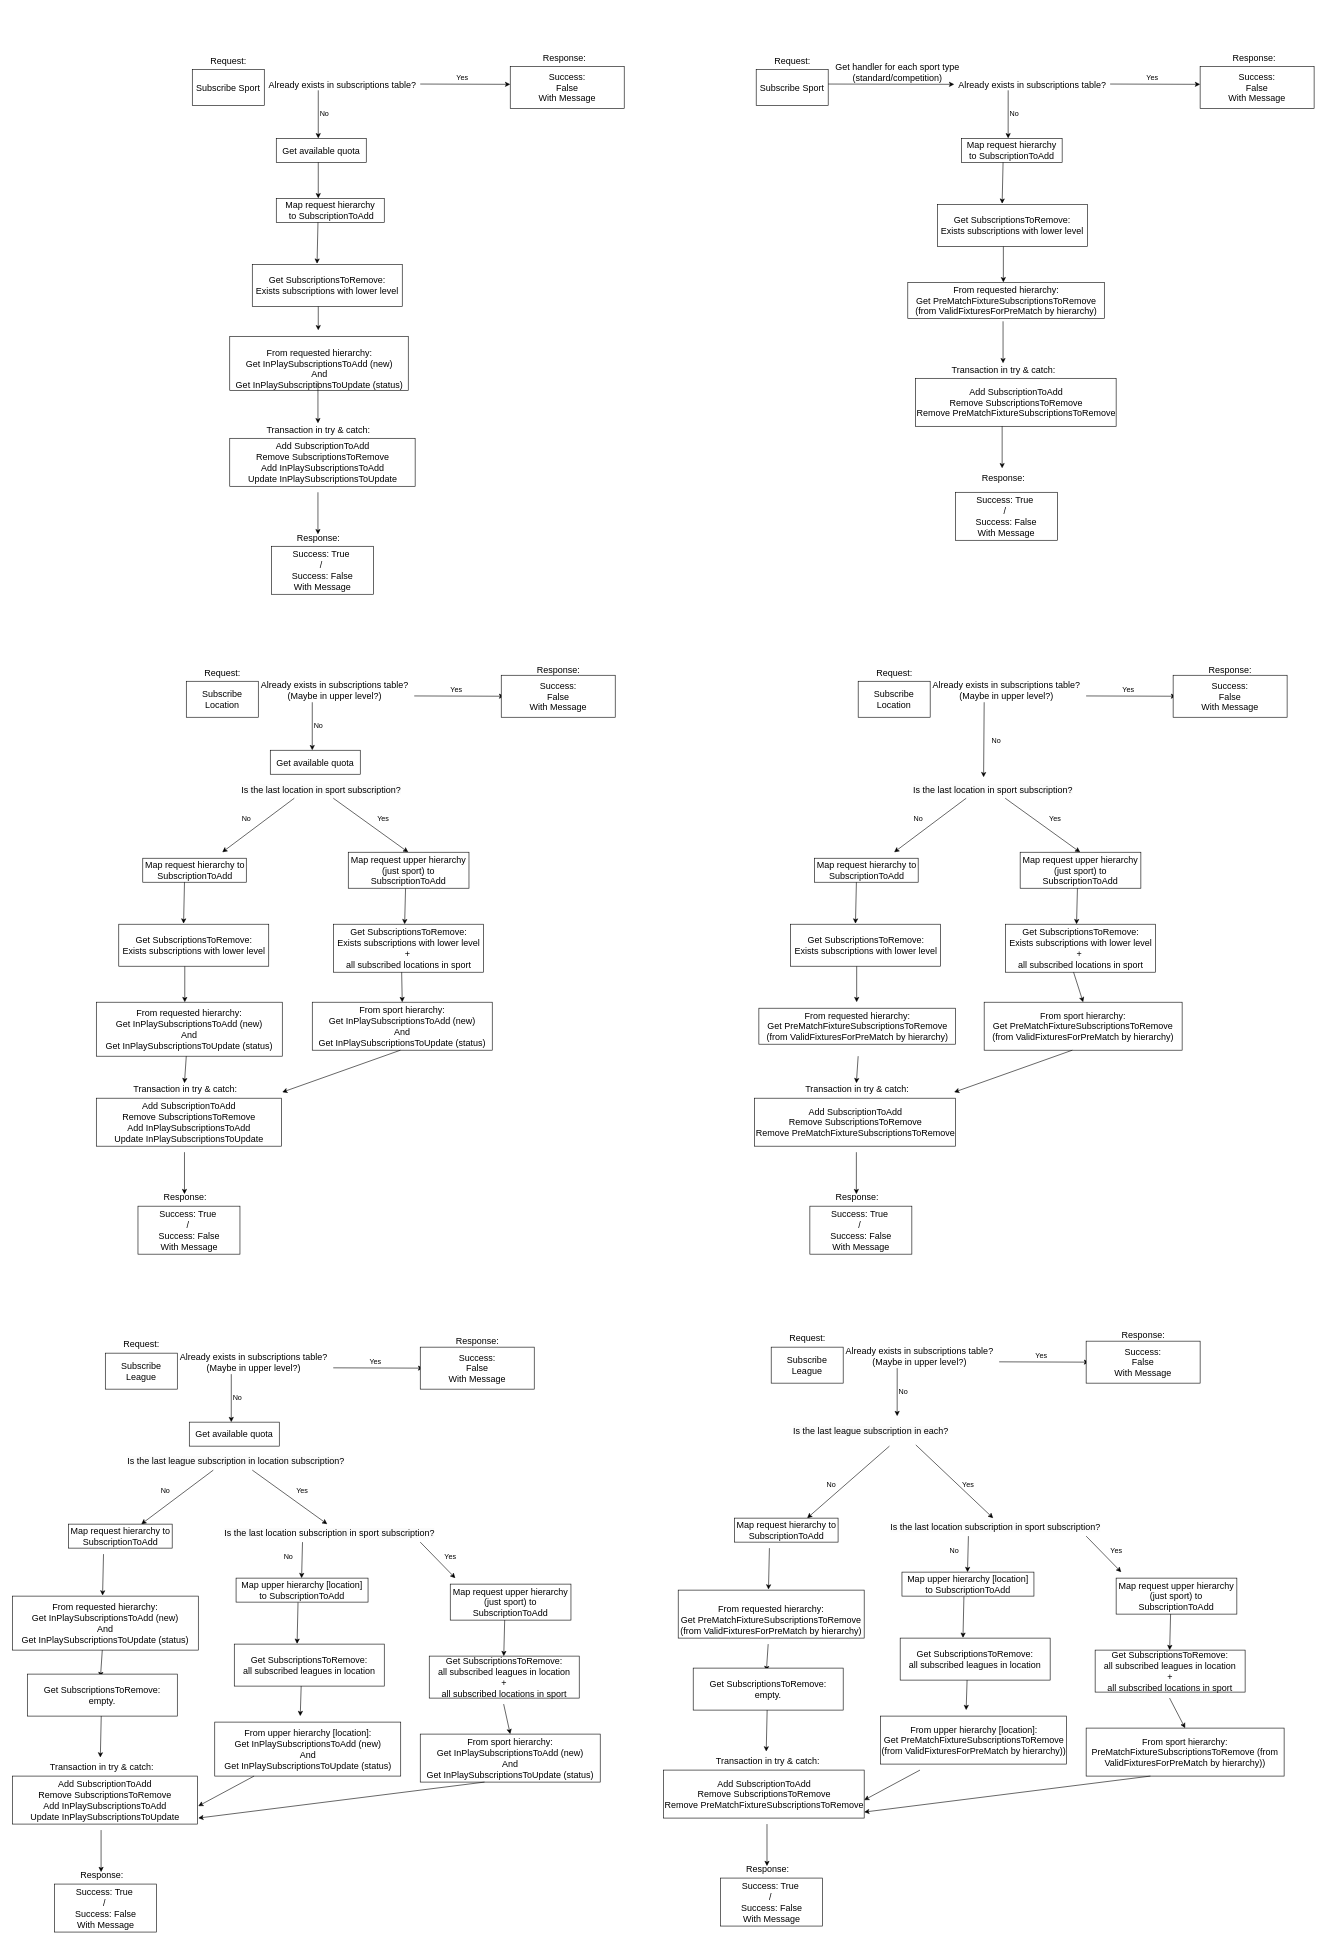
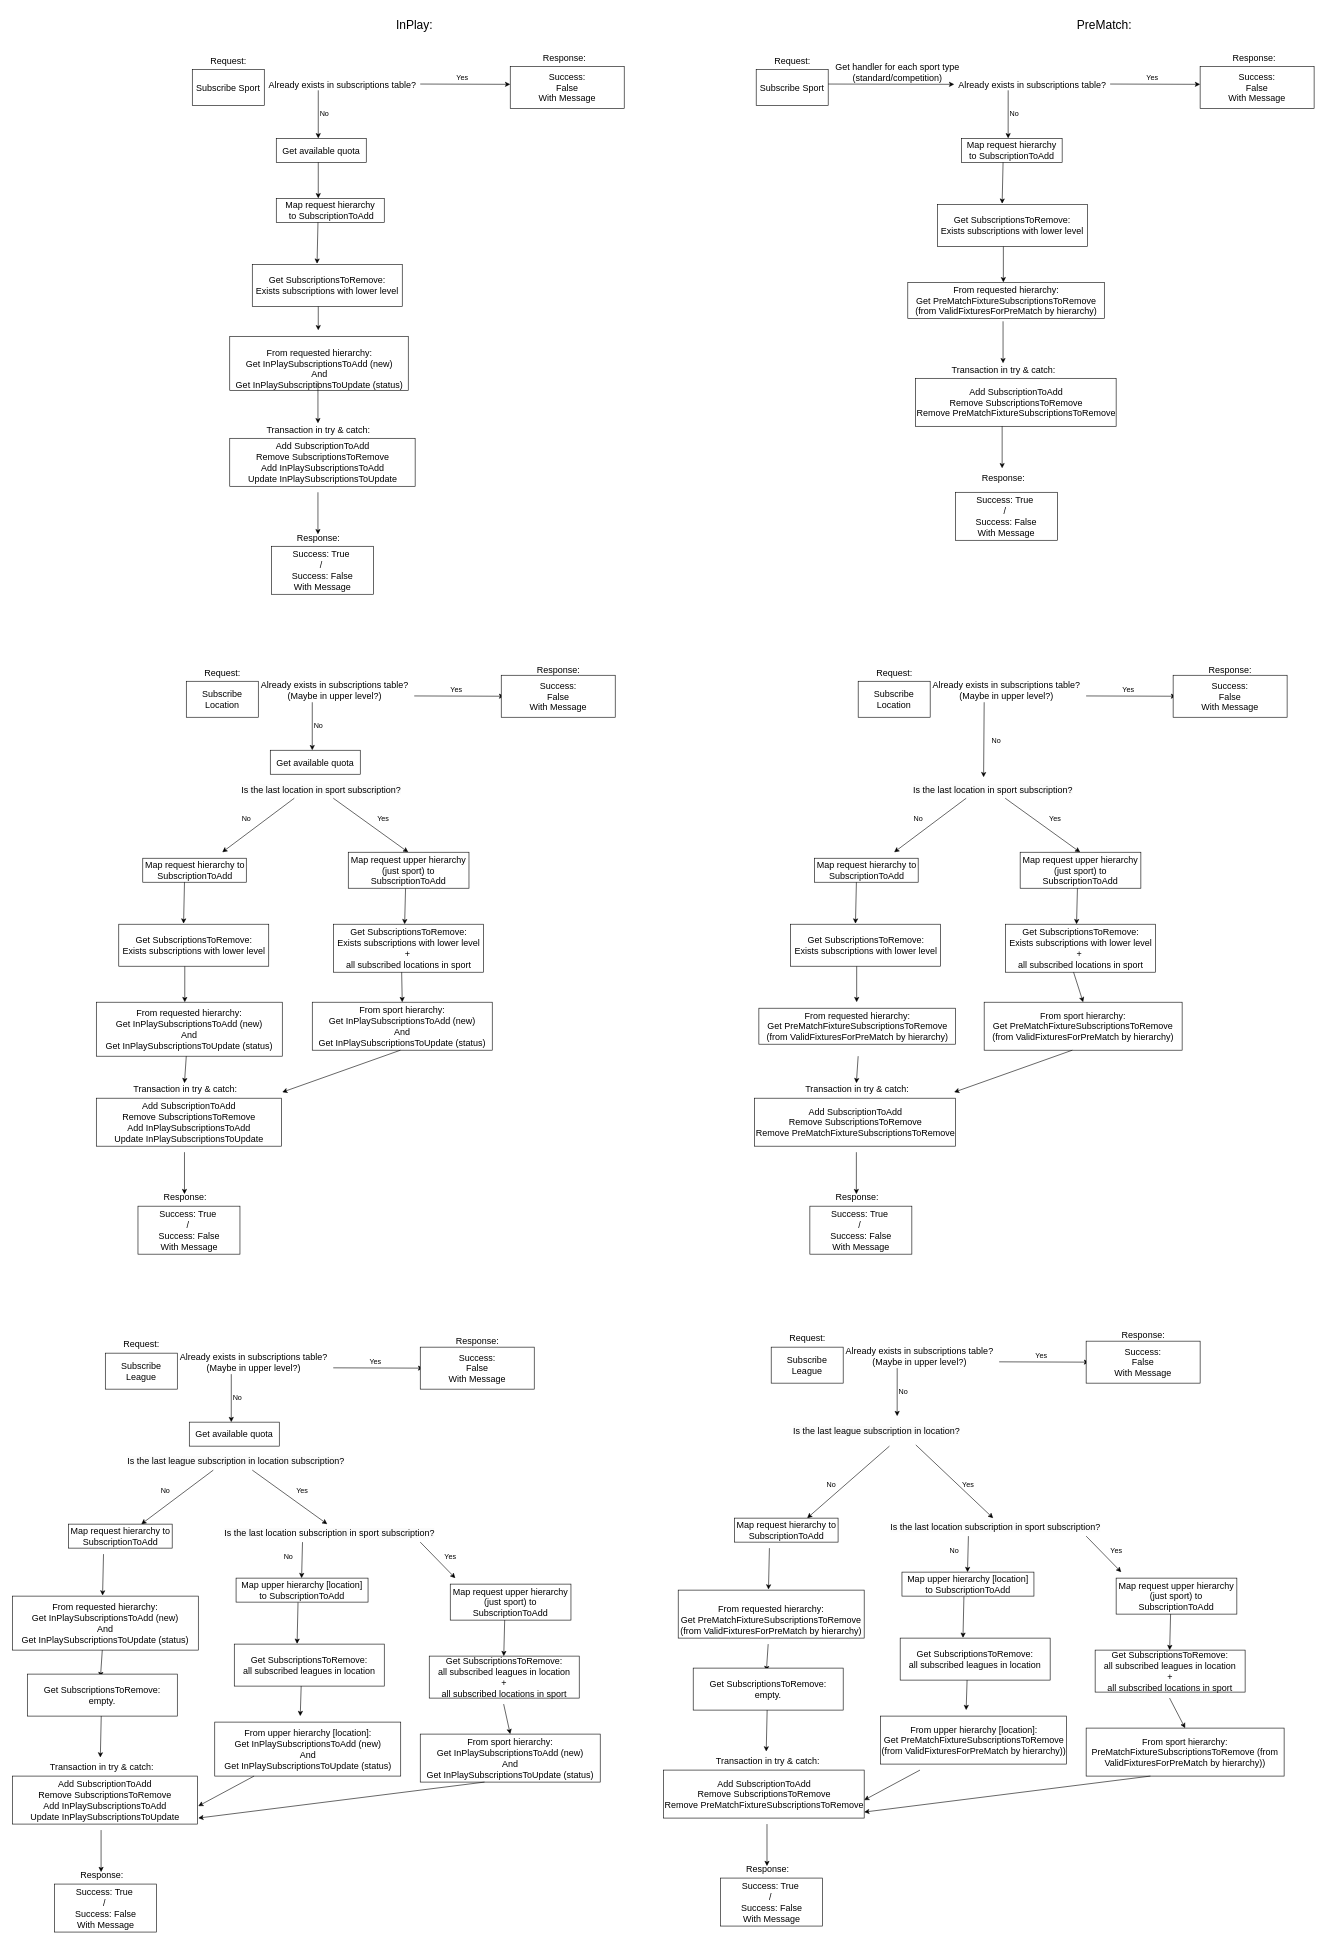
+ <mxCell id="2" value="&lt;font style=&quot;font-size: 20px;&quot;&gt;InPlay:&lt;/font&gt;" style="text;html=1;align=center;verticalAlign=middle;resizable=0;points=[];autosize=1;strokeColor=none;fillColor=none;" vertex="1" parent="1"><mxGeometry x="650" y="20" width="80" height="40" as="geometry" /></mxCell>
+ <mxCell id="25" value="&lt;font style=&quot;font-size: 20px;&quot;&gt;PreMatch:&lt;/font&gt;" style="text;html=1;align=center;verticalAlign=middle;resizable=0;points=[];autosize=1;strokeColor=none;fillColor=none;" vertex="1" parent="1"><mxGeometry x="1785" y="20" width="110" height="40" as="geometry" /></mxCell>
- <mxCell id="172" value="&lt;span style=&quot;color: rgb(0, 0, 0); font-family: Helvetica; font-size: 15px; font-style: normal; font-variant-ligatures: normal; font-variant-caps: normal; font-weight: 400; letter-spacing: normal; orphans: 2; text-align: center; text-indent: 0px; text-transform: none; widows: 2; word-spacing: 0px; -webkit-text-stroke-width: 0px; background-color: rgb(251, 251, 251); text-decoration-thickness: initial; text-decoration-style: initial; text-decoration-color: initial; float: none; display: inline !important;&quot;&gt;Is the last league subscription in each?&lt;/span&gt;" style="text;whiteSpace=wrap;html=1;" vertex="1" parent="1"><mxGeometry x="1320" y="2370" width="370" height="40" as="geometry" /></mxCell>
+ <mxCell id="172" value="&lt;span style=&quot;color: rgb(0, 0, 0); font-family: Helvetica; font-size: 15px; font-style: normal; font-variant-ligatures: normal; font-variant-caps: normal; font-weight: 400; letter-spacing: normal; orphans: 2; text-align: center; text-indent: 0px; text-transform: none; widows: 2; word-spacing: 0px; -webkit-text-stroke-width: 0px; background-color: rgb(251, 251, 251); text-decoration-thickness: initial; text-decoration-style: initial; text-decoration-color: initial; float: none; display: inline !important;&quot;&gt;Is the last league subscription in location?&lt;/span&gt;" style="text;whiteSpace=wrap;html=1;" vertex="1" parent="1"><mxGeometry x="1320" y="2370" width="370" height="40" as="geometry" /></mxCell>
